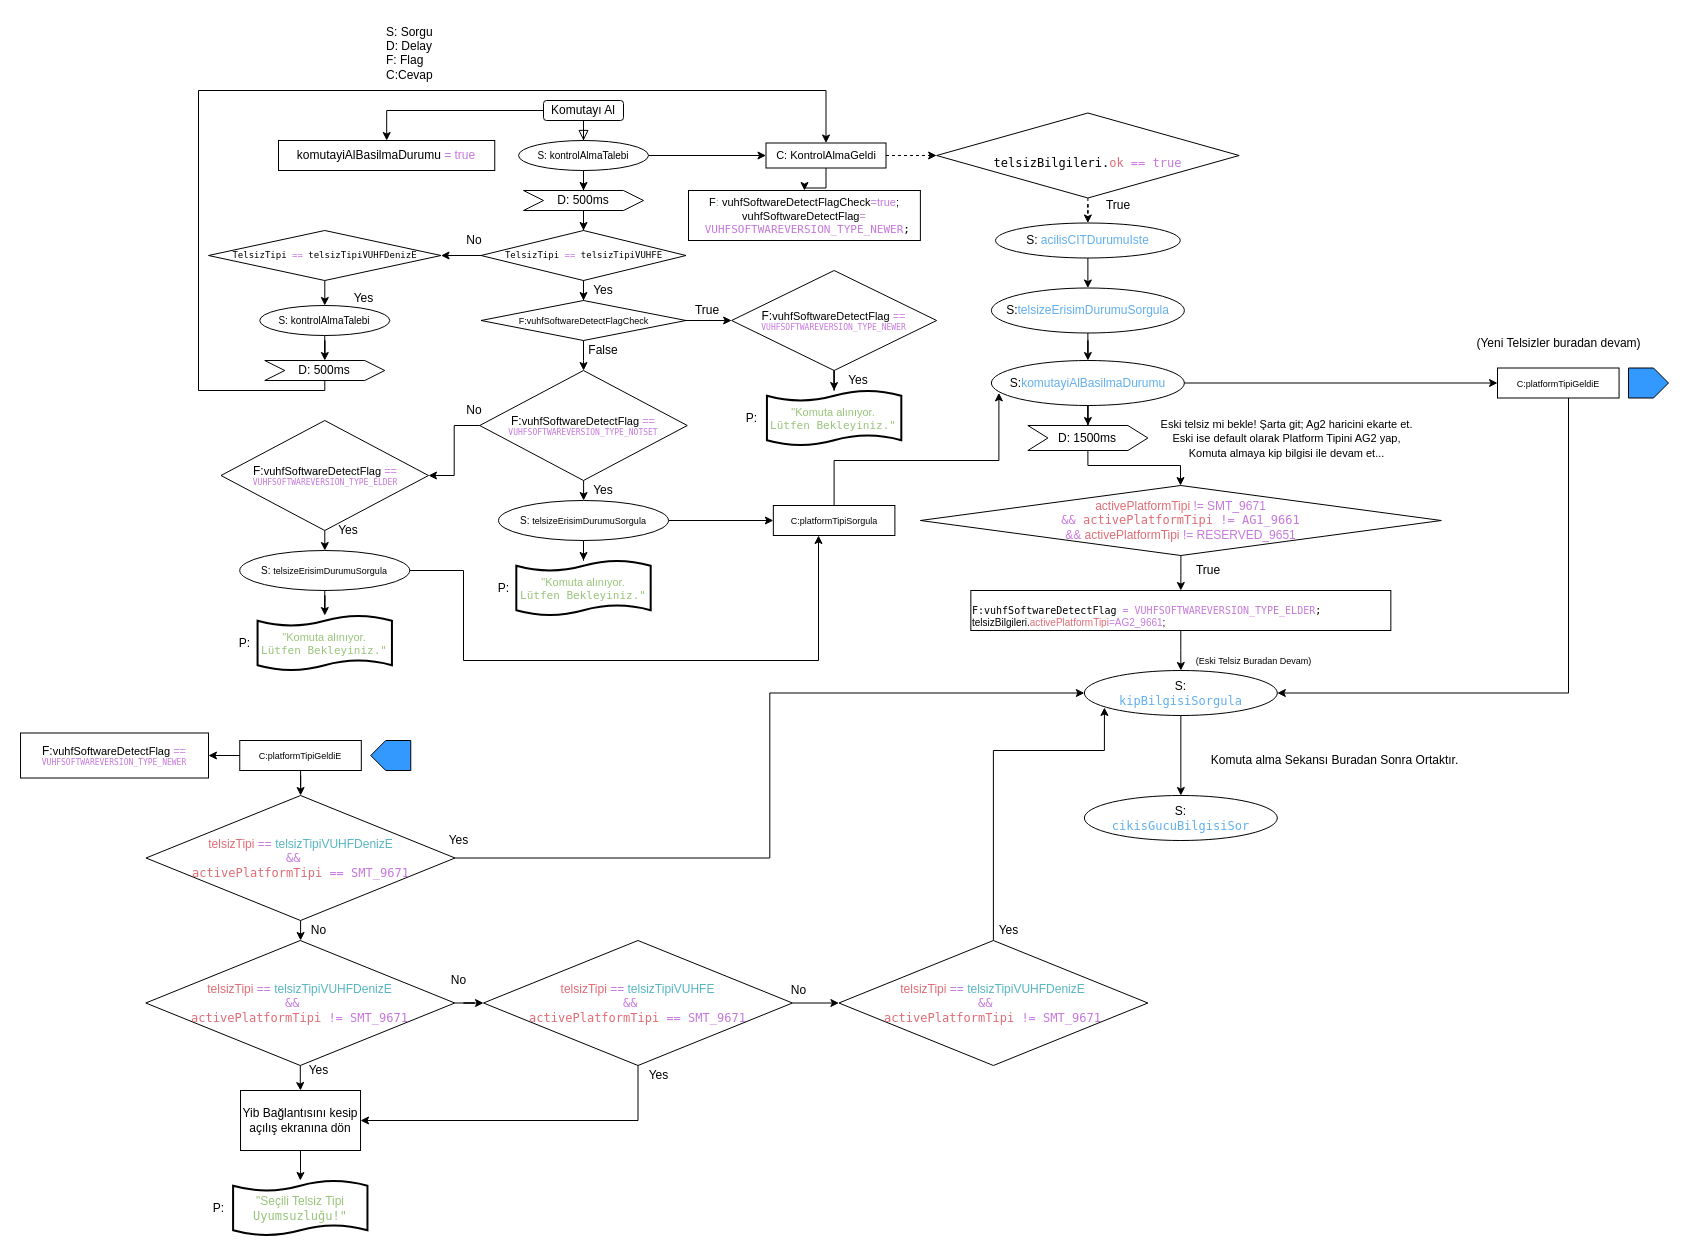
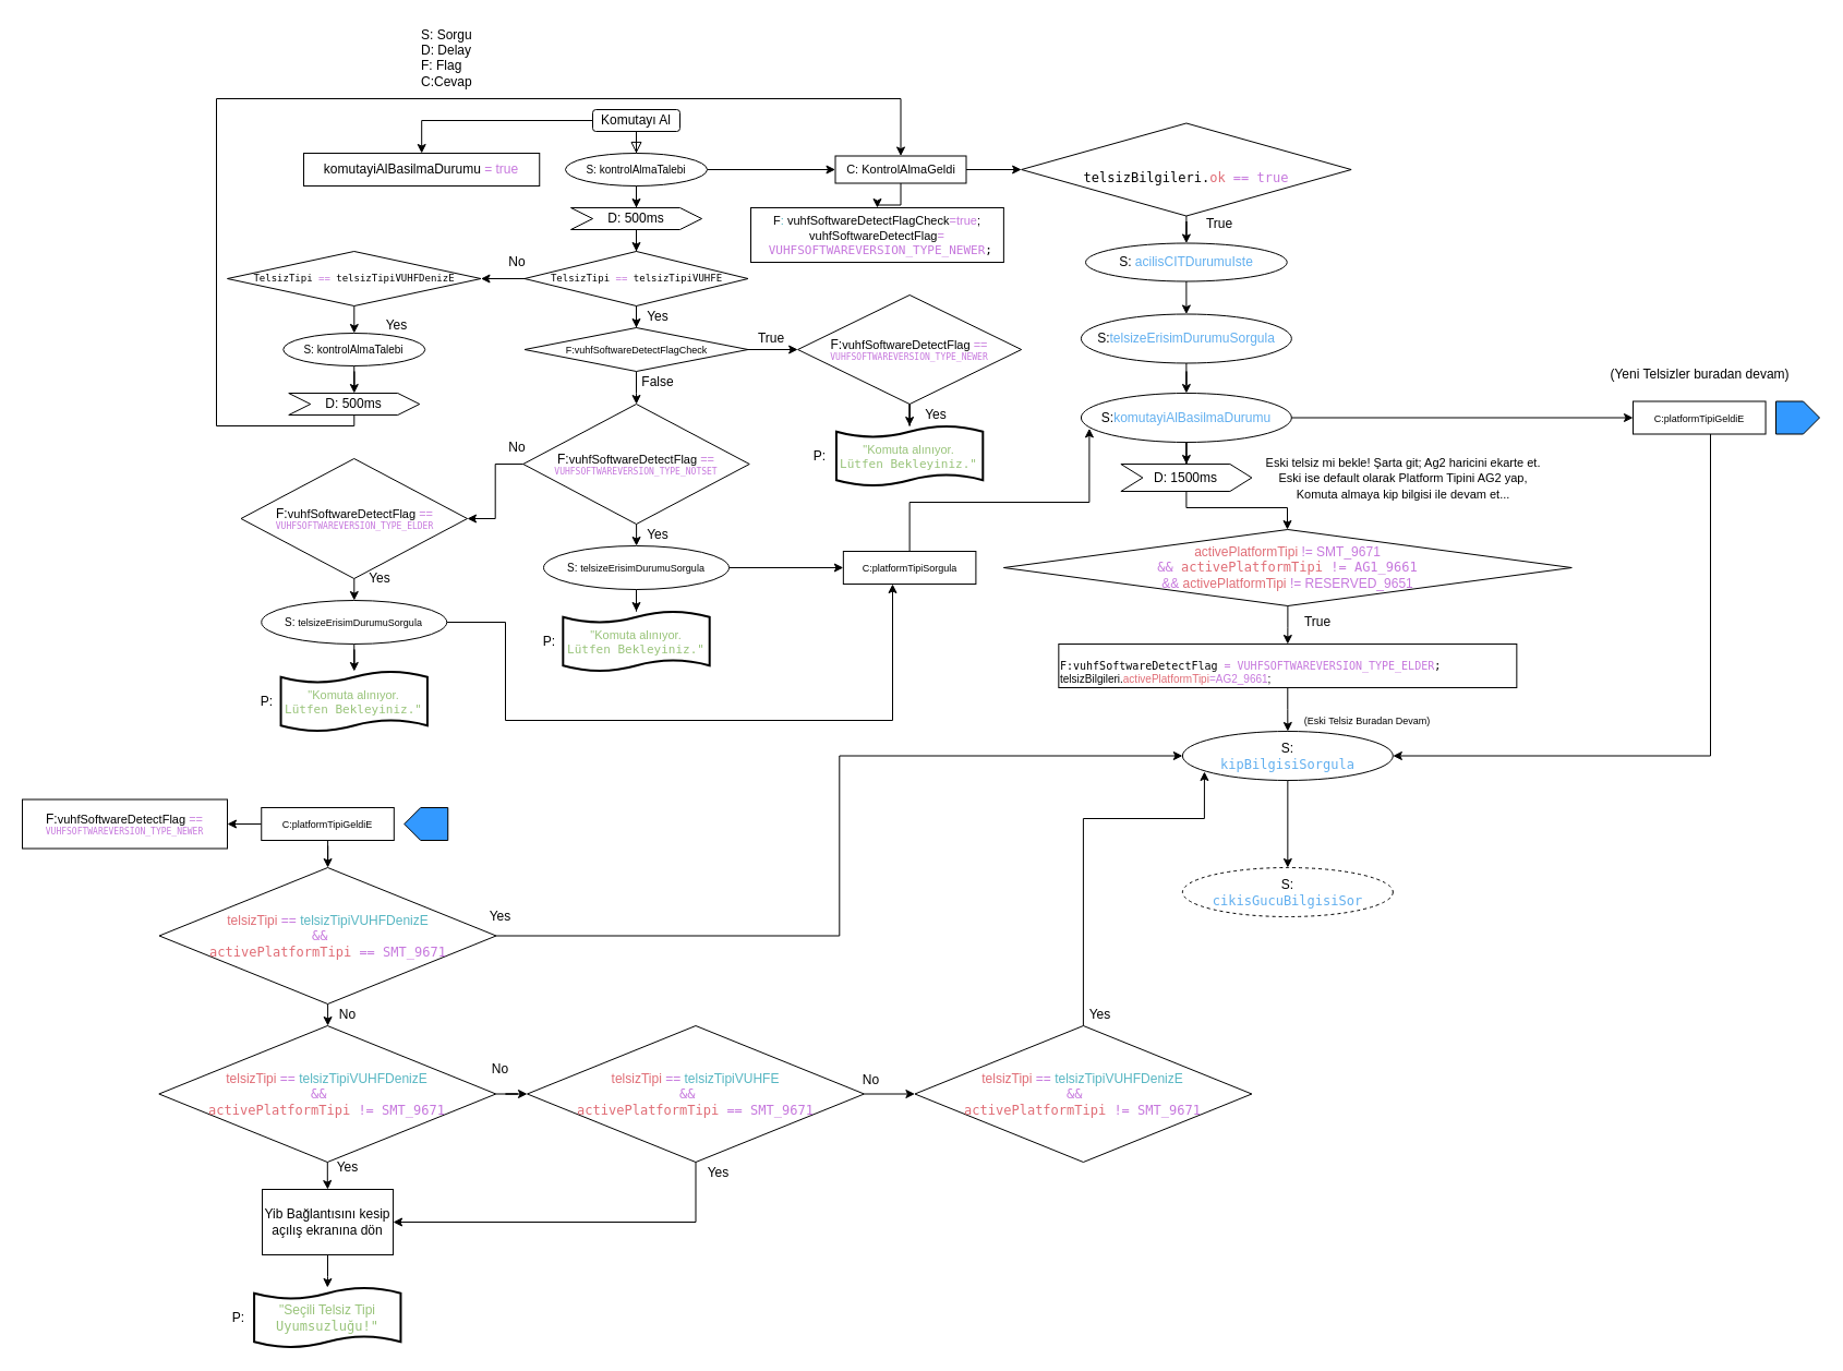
- <mxCell id="27" value="" style="edgeStyle=orthogonalEdgeStyle;rounded=0;orthogonalLoop=1;jettySize=auto;html=1;dashed=1;" parent="1" source="28" target="56" edge="1"><mxGeometry relative="1" as="geometry" /></mxCell>
+ <mxCell id="27" value="" style="edgeStyle=orthogonalEdgeStyle;rounded=0;orthogonalLoop=1;jettySize=auto;html=1;" parent="1" source="28" target="56" edge="1"><mxGeometry relative="1" as="geometry" /></mxCell>
- <mxCell id="55" value="" style="edgeStyle=orthogonalEdgeStyle;rounded=0;orthogonalLoop=1;jettySize=auto;html=1;dashed=1;" parent="1" source="56" target="58" edge="1"><mxGeometry relative="1" as="geometry" /></mxCell>
+ <mxCell id="55" value="" style="edgeStyle=orthogonalEdgeStyle;rounded=0;orthogonalLoop=1;jettySize=auto;html=1;" parent="1" source="56" target="58" edge="1"><mxGeometry relative="1" as="geometry" /></mxCell>
- <mxCell id="80" value="Komuta alma Sekansı Buradan Sonra Ortaktır. " style="text;html=1;align=center;verticalAlign=middle;resizable=0;points=[];autosize=1;" parent="1" vertex="1"><mxGeometry x="1183.86" y="750" width="300" height="20" as="geometry" /></mxCell>
- <mxCell id="79" value="S:&lt;br&gt;&lt;pre style=&quot;margin-top: 0px ; margin-bottom: 0px ; margin-left: 0px ; margin-right: 0px ; text-indent: 0px&quot;&gt;&lt;span style=&quot;color: #61afef&quot;&gt;cikisGucuBilgisiSor&lt;br&gt;&lt;/span&gt;&lt;/pre&gt;&lt;span style=&quot;color: #61afef&quot;&gt;&lt;/span&gt;&lt;span style=&quot;color: #61afef&quot;&gt;&lt;/span&gt;" style="ellipse;whiteSpace=wrap;html=1;" parent="1" vertex="1"><mxGeometry x="1083.87" y="795" width="192.96" height="45" as="geometry" /></mxCell>
+ <mxCell id="79" value="S:&lt;br&gt;&lt;pre style=&quot;margin-top: 0px ; margin-bottom: 0px ; margin-left: 0px ; margin-right: 0px ; text-indent: 0px&quot;&gt;&lt;span style=&quot;color: #61afef&quot;&gt;cikisGucuBilgisiSor&lt;br&gt;&lt;/span&gt;&lt;/pre&gt;&lt;span style=&quot;color: #61afef&quot;&gt;&lt;/span&gt;&lt;span style=&quot;color: #61afef&quot;&gt;&lt;/span&gt;" style="ellipse;whiteSpace=wrap;html=1;dashed=1;" parent="1" vertex="1"><mxGeometry x="1083.87" y="795" width="192.96" height="45" as="geometry" /></mxCell>
